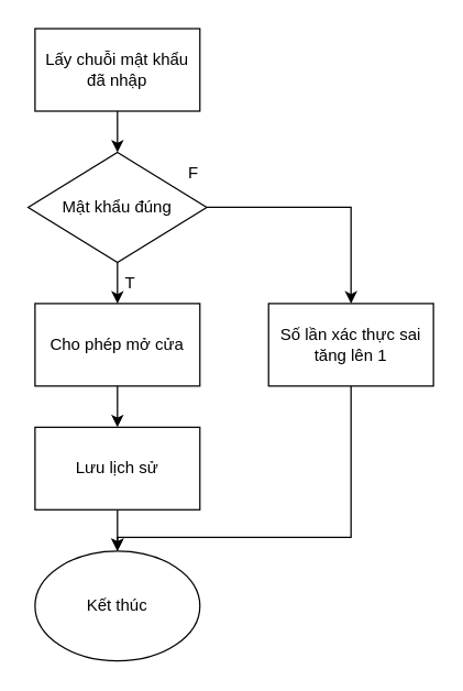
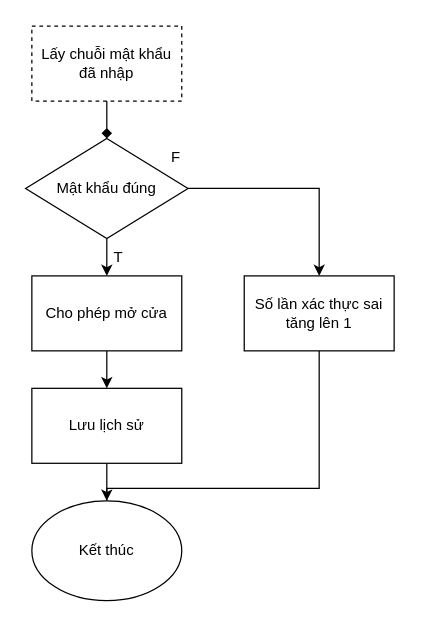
- <mxCell id="3" value="Lấy chuỗi mật khẩu đã nhập" style="rounded=0;whiteSpace=wrap;html=1;" vertex="1" parent="1"><mxGeometry x="25" y="20" width="120" height="60" as="geometry" /></mxCell>
+ <mxCell id="3" value="Lấy chuỗi mật khẩu đã nhập" style="rounded=0;whiteSpace=wrap;html=1;dashed=1;" vertex="1" parent="1"><mxGeometry x="25" y="20" width="120" height="60" as="geometry" /></mxCell>
- <mxCell id="2" style="edgeStyle=orthogonalEdgeStyle;rounded=0;orthogonalLoop=1;jettySize=auto;html=1;exitX=0.5;exitY=1;exitDx=0;exitDy=0;entryX=0.5;entryY=0;entryDx=0;entryDy=0;" edge="1" parent="1" source="3" target="6"><mxGeometry relative="1" as="geometry" /></mxCell>
+ <mxCell id="2" style="edgeStyle=orthogonalEdgeStyle;rounded=0;orthogonalLoop=1;jettySize=auto;html=1;exitX=0.5;exitY=1;exitDx=0;exitDy=0;entryX=0.5;entryY=0;entryDx=0;entryDy=0;endArrow=diamond;" edge="1" parent="1" source="3" target="6"><mxGeometry relative="1" as="geometry" /></mxCell>
- <mxCell id="14" style="edgeStyle=orthogonalEdgeStyle;rounded=0;orthogonalLoop=1;jettySize=auto;html=1;exitX=0.5;exitY=1;exitDx=0;exitDy=0;entryX=0.5;entryY=0;entryDx=0;entryDy=0;" edge="1" parent="1" source="15" target="13"><mxGeometry relative="1" as="geometry"><Array as="points"><mxPoint x="255" y="390" /><mxPoint x="85" y="390" /></Array></mxGeometry></mxCell>
+ <mxCell id="14" style="edgeStyle=orthogonalEdgeStyle;rounded=0;orthogonalLoop=1;jettySize=auto;html=1;exitX=0.5;exitY=1;exitDx=0;exitDy=0;entryX=0.5;entryY=0;entryDx=0;entryDy=0;endArrow=none;" edge="1" parent="1" source="15" target="13"><mxGeometry relative="1" as="geometry"><Array as="points"><mxPoint x="255" y="390" /><mxPoint x="85" y="390" /></Array></mxGeometry></mxCell>
